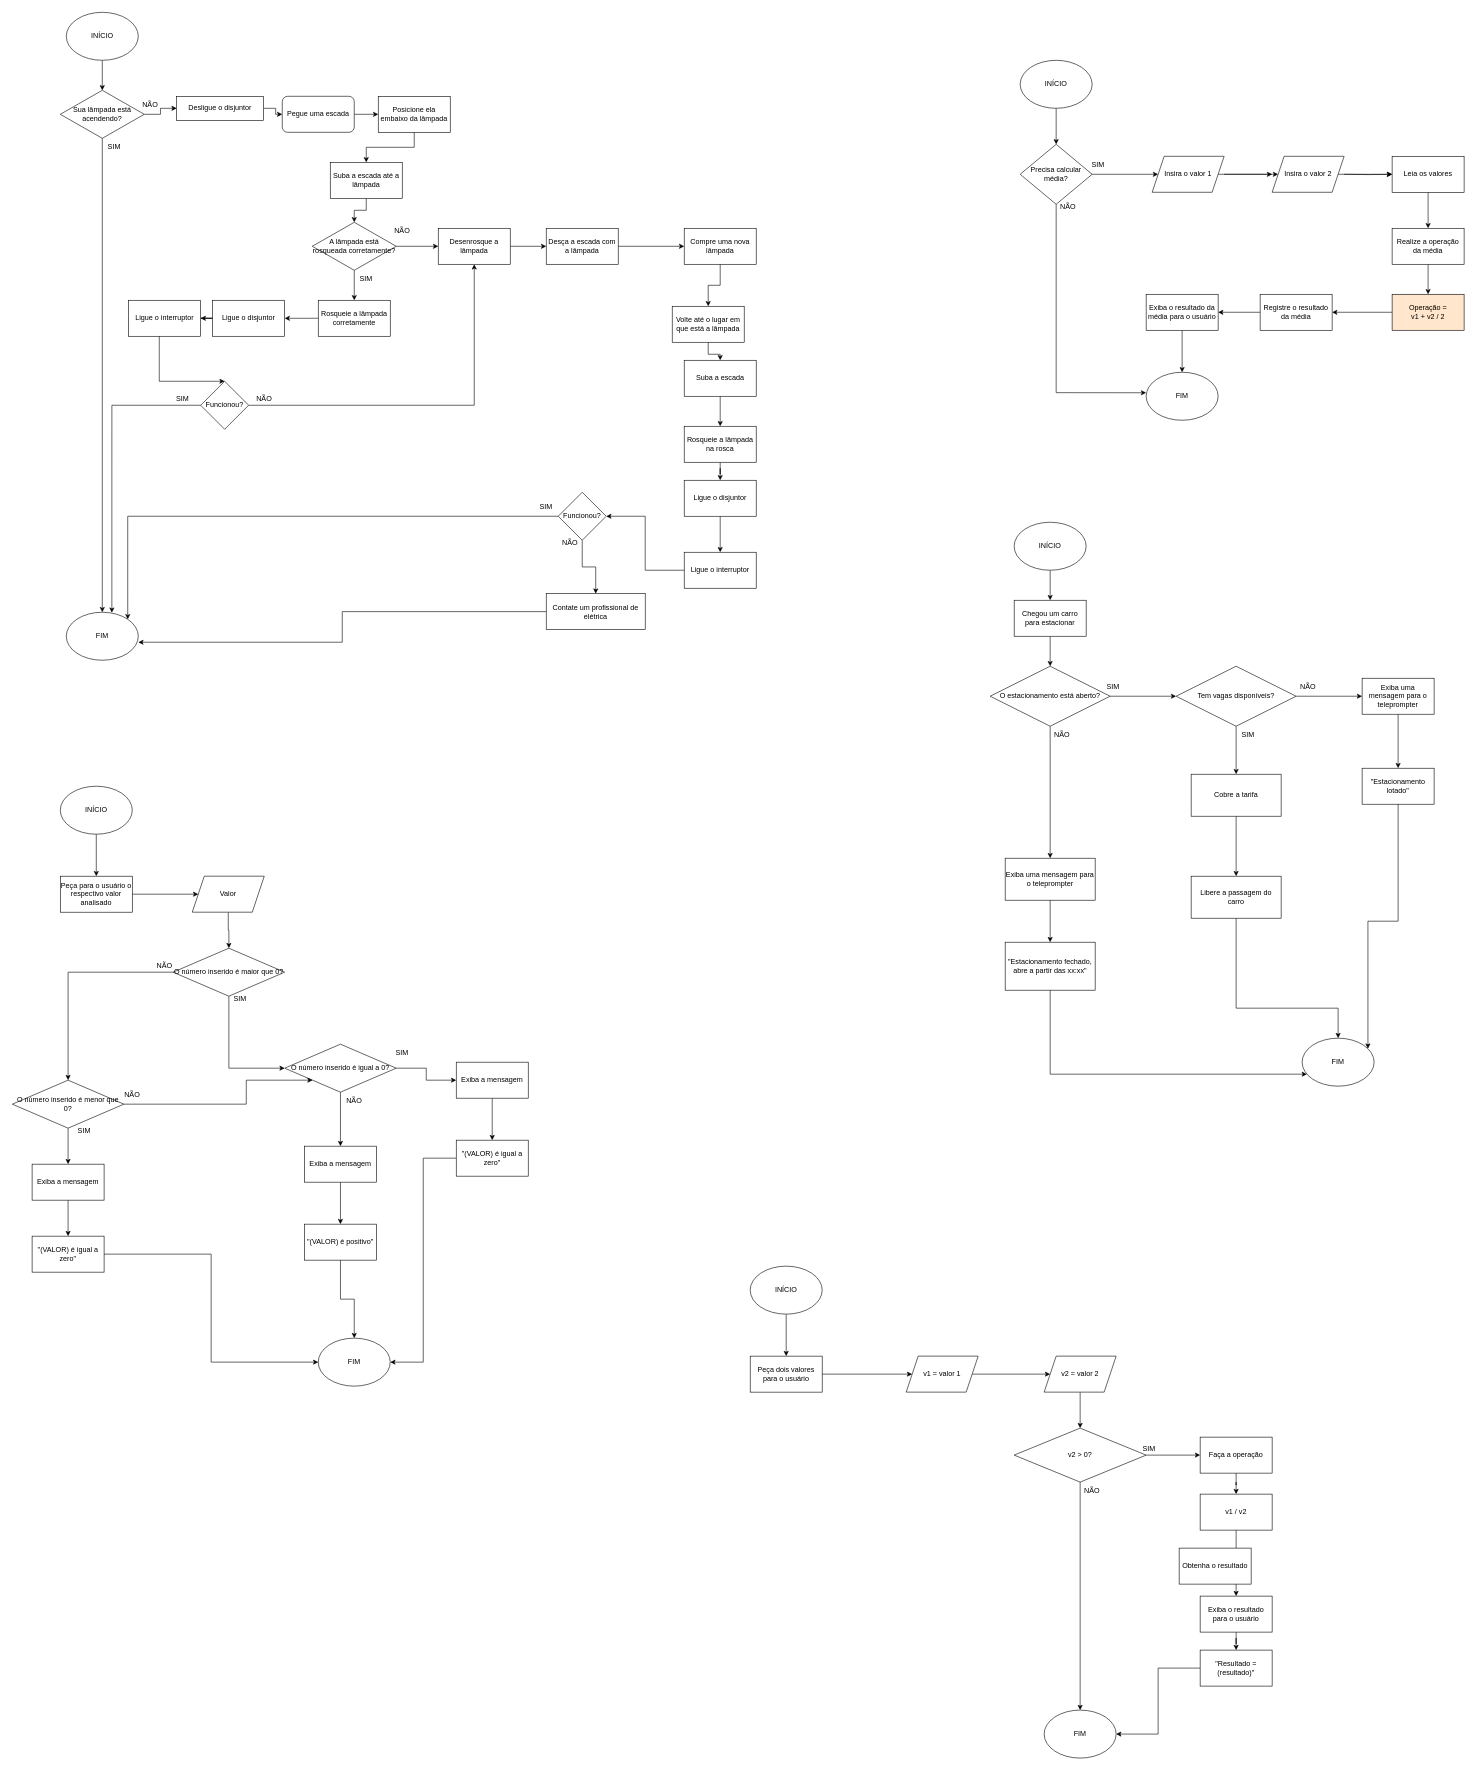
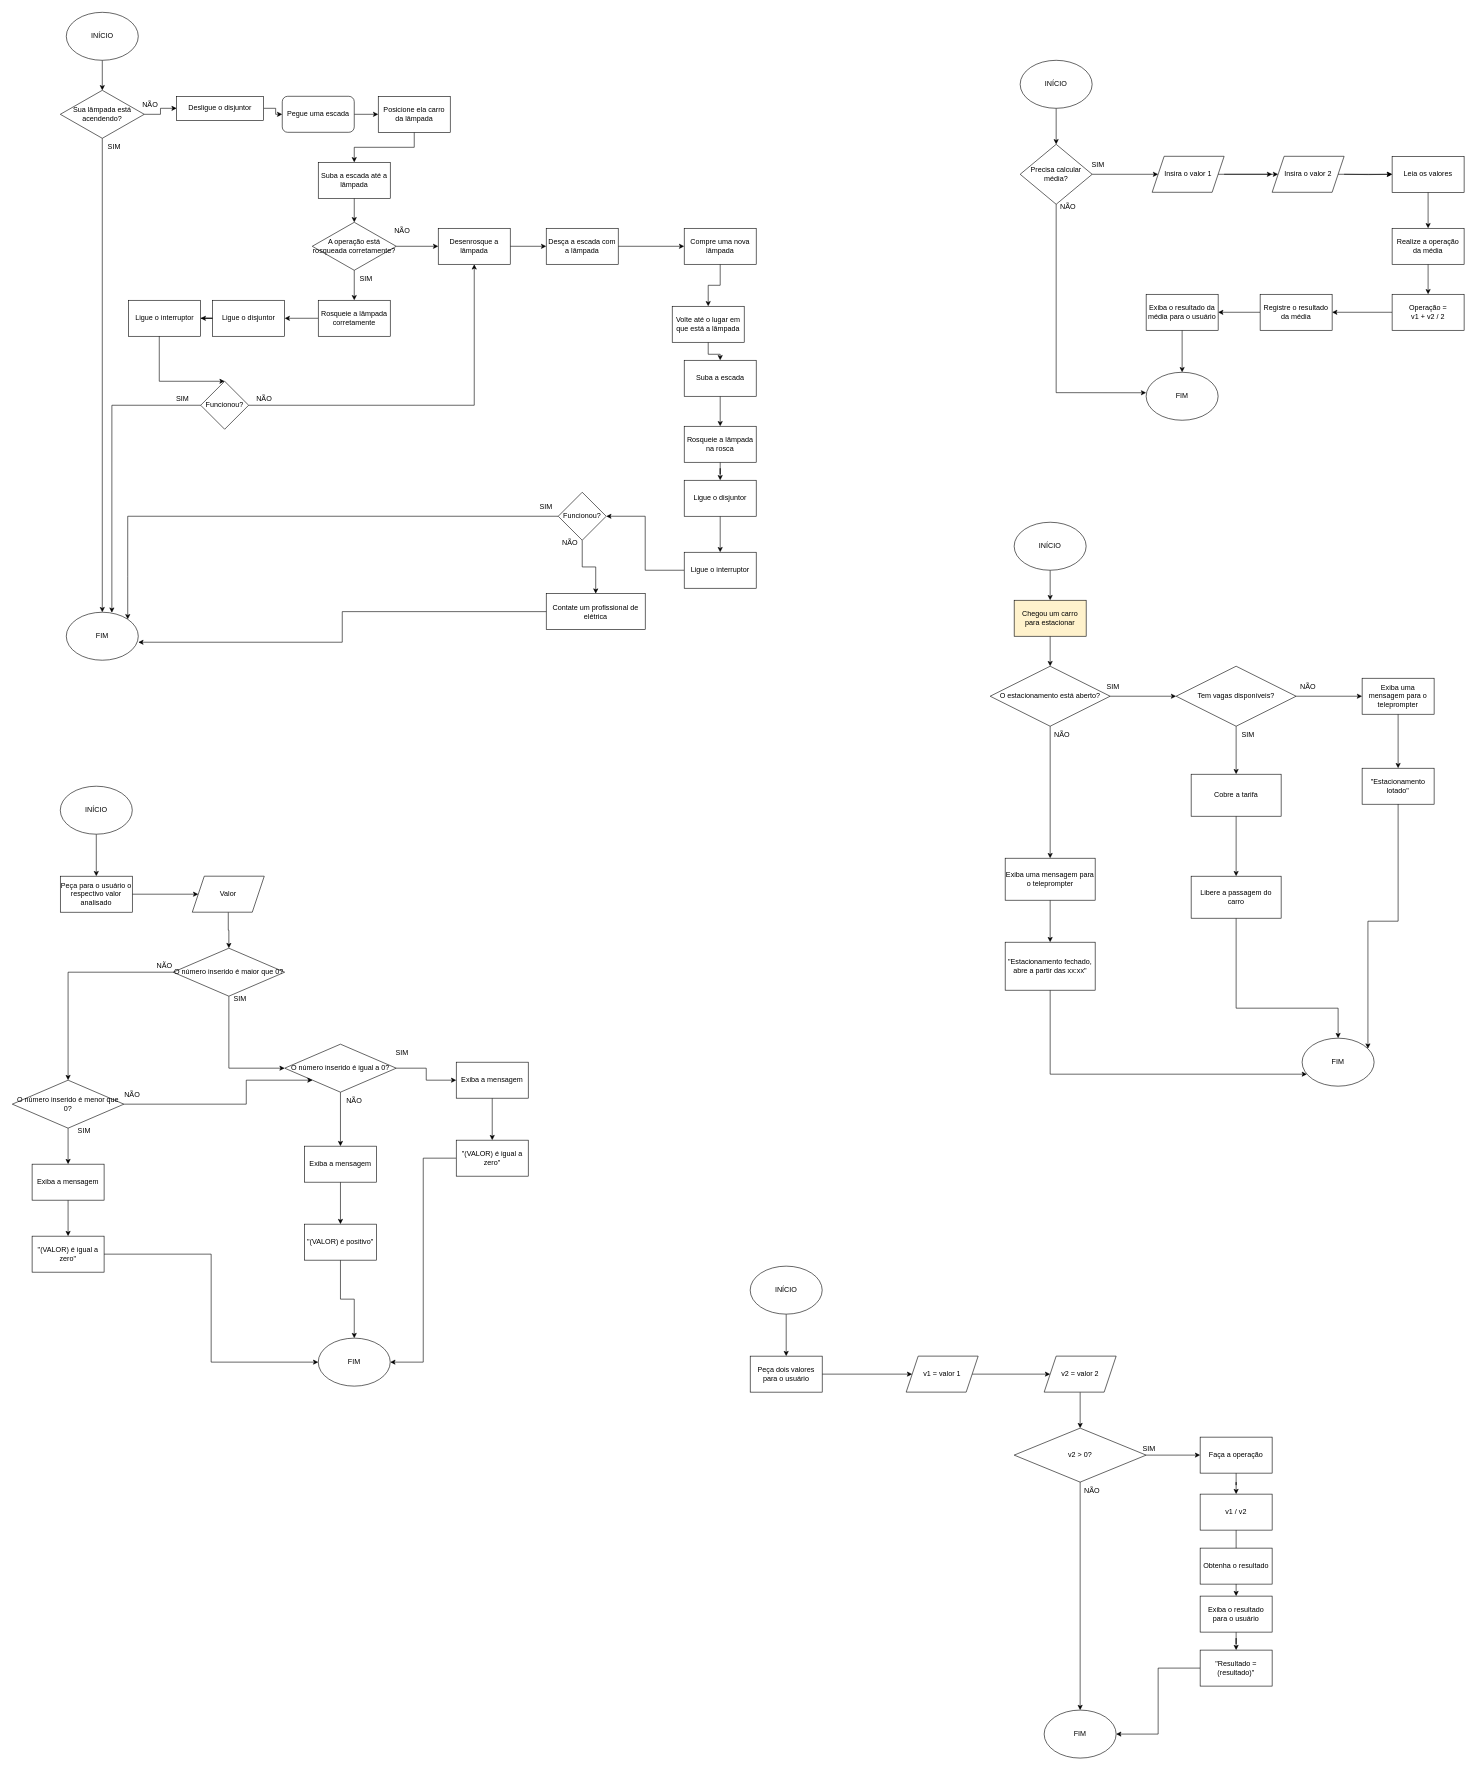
- <mxCell id="13" value="Posicione ela embaixo da lâmpada" style="rounded=0;whiteSpace=wrap;html=1;" parent="1" vertex="1"><mxGeometry x="630" y="160" width="120" height="60" as="geometry" /></mxCell>
+ <mxCell id="13" value="Posicione ela carro da lâmpada" style="rounded=0;whiteSpace=wrap;html=1;" parent="1" vertex="1"><mxGeometry x="630" y="160" width="120" height="60" as="geometry" /></mxCell>
- <mxCell id="15" value="Suba a escada até a lâmpada" style="rounded=0;whiteSpace=wrap;html=1;" parent="1" vertex="1"><mxGeometry x="550" y="270" width="120" height="60" as="geometry" /></mxCell>
+ <mxCell id="15" value="Suba a escada até a lâmpada" style="rounded=0;whiteSpace=wrap;html=1;" parent="1" vertex="1"><mxGeometry x="530" y="270" width="120" height="60" as="geometry" /></mxCell>
- <mxCell id="18" value="A lâmpada está rosqueada corretamente?" style="rhombus;whiteSpace=wrap;html=1;" parent="1" vertex="1"><mxGeometry x="520" y="370" width="140" height="80" as="geometry" /></mxCell>
+ <mxCell id="18" value="A operação está rosqueada corretamente?" style="rhombus;whiteSpace=wrap;html=1;" parent="1" vertex="1"><mxGeometry x="520" y="370" width="140" height="80" as="geometry" /></mxCell>
- <mxCell id="58" value="Operação =&lt;div&gt;v1 + v2 / 2&lt;/div&gt;" style="rounded=0;whiteSpace=wrap;html=1;fillColor=#ffe6cc;" parent="1" vertex="1"><mxGeometry x="2320" y="490" width="120" height="60" as="geometry" /></mxCell>
+ <mxCell id="58" value="Operação =&lt;div&gt;v1 + v2 / 2&lt;/div&gt;" style="rounded=0;whiteSpace=wrap;html=1;" parent="1" vertex="1"><mxGeometry x="2320" y="490" width="120" height="60" as="geometry" /></mxCell>
- <mxCell id="107" value="Chegou um carro para estacionar" style="rounded=0;whiteSpace=wrap;html=1;" parent="1" vertex="1"><mxGeometry x="1690" y="1000" width="120" height="60" as="geometry" /></mxCell>
+ <mxCell id="107" value="Chegou um carro para estacionar" style="rounded=0;whiteSpace=wrap;html=1;fillColor=#fff2cc;" parent="1" vertex="1"><mxGeometry x="1690" y="1000" width="120" height="60" as="geometry" /></mxCell>
- <mxCell id="157" value="Obtenha o resultado" style="rounded=0;whiteSpace=wrap;html=1;" parent="1" vertex="1"><mxGeometry x="1965" y="2580" width="120" height="60" as="geometry" /></mxCell>
+ <mxCell id="157" value="Obtenha o resultado" style="rounded=0;whiteSpace=wrap;html=1;" parent="1" vertex="1"><mxGeometry x="2000" y="2580" width="120" height="60" as="geometry" /></mxCell>
